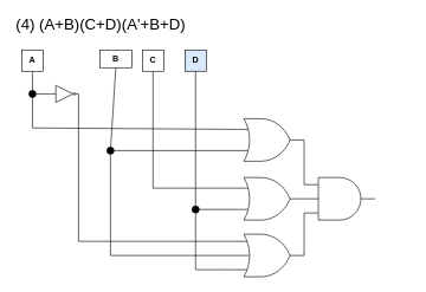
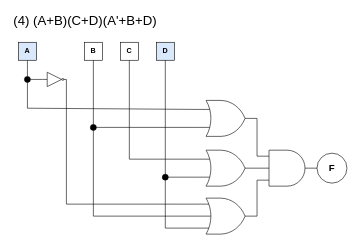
- <mxCell id="3" value="B" style="rounded=0;whiteSpace=wrap;html=1;fontStyle=1;" vertex="1" parent="1"><mxGeometry x="140" y="70" width="45" height="25" as="geometry" /></mxCell>
+ <mxCell id="3" value="B" style="rounded=0;whiteSpace=wrap;html=1;fontStyle=1;" vertex="1" parent="1"><mxGeometry x="140" y="70" width="30" height="30" as="geometry" /></mxCell>
- <mxCell id="9" value="A" style="rounded=0;whiteSpace=wrap;html=1;fontStyle=1;" vertex="1" parent="1"><mxGeometry x="30" y="70" width="30" height="30" as="geometry" /></mxCell>
+ <mxCell id="9" value="A" style="rounded=0;whiteSpace=wrap;html=1;fontStyle=1;fillColor=#dae8fc;" vertex="1" parent="1"><mxGeometry x="30" y="70" width="30" height="30" as="geometry" /></mxCell>
+ <mxCell id="31" value="&lt;b&gt;F&lt;/b&gt;" style="ellipse;whiteSpace=wrap;html=1;aspect=fixed;fontSize=16;" vertex="1" parent="1"><mxGeometry x="528" y="255" width="50" height="50" as="geometry" /></mxCell>
